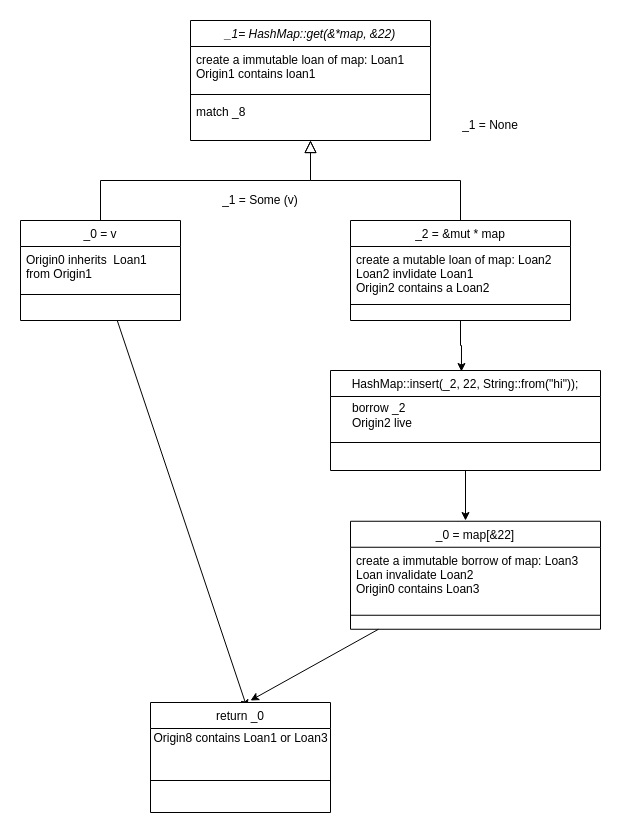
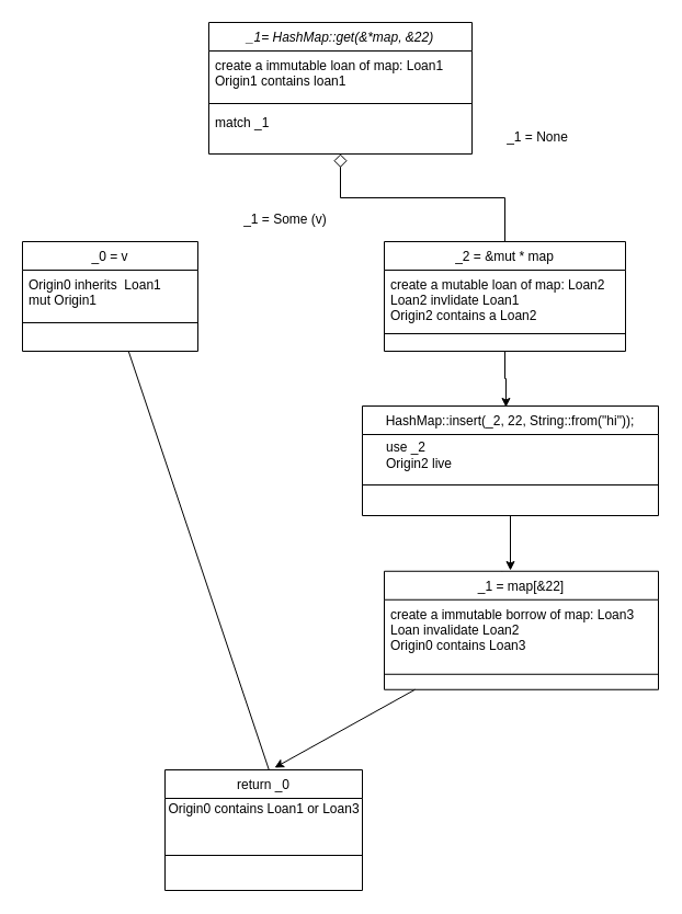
- <mxCell id="5" value="match _8" style="text;align=left;verticalAlign=top;spacingLeft=4;spacingRight=4;overflow=hidden;rotatable=0;points=[[0,0.5],[1,0.5]];portConstraint=eastwest;" parent="2" vertex="1"><mxGeometry y="78" width="240" height="28" as="geometry" /></mxCell>
+ <mxCell id="5" value="match _1" style="text;align=left;verticalAlign=top;spacingLeft=4;spacingRight=4;overflow=hidden;rotatable=0;points=[[0,0.5],[1,0.5]];portConstraint=eastwest;" parent="2" vertex="1"><mxGeometry y="78" width="240" height="28" as="geometry" /></mxCell>
- <mxCell id="10" value="" style="endArrow=block;endSize=10;endFill=0;shadow=0;strokeWidth=1;rounded=0;edgeStyle=elbowEdgeStyle;elbow=vertical;" parent="1" source="7" target="2" edge="1"><mxGeometry width="160" relative="1" as="geometry"><mxPoint x="170" y="103" as="sourcePoint" /><mxPoint x="170" y="103" as="targetPoint" /></mxGeometry></mxCell>
- <mxCell id="15" value="" style="endArrow=block;endSize=10;endFill=0;shadow=0;strokeWidth=1;rounded=0;edgeStyle=elbowEdgeStyle;elbow=vertical;" parent="1" source="12" target="2" edge="1"><mxGeometry width="160" relative="1" as="geometry"><mxPoint x="180" y="273" as="sourcePoint" /><mxPoint x="280" y="171" as="targetPoint" /></mxGeometry></mxCell>
+ <mxCell id="15" value="" style="endArrow=diamond;endSize=10;endFill=0;shadow=0;strokeWidth=1;rounded=0;edgeStyle=elbowEdgeStyle;elbow=vertical;" parent="1" source="12" target="2" edge="1"><mxGeometry width="160" relative="1" as="geometry"><mxPoint x="180" y="273" as="sourcePoint" /><mxPoint x="280" y="171" as="targetPoint" /></mxGeometry></mxCell>
- <mxCell id="8" value="Origin0 inherits  Loan1 &#10;from Origin1" style="text;align=left;verticalAlign=top;spacingLeft=4;spacingRight=4;overflow=hidden;rotatable=0;points=[[0,0.5],[1,0.5]];portConstraint=eastwest;" parent="7" vertex="1"><mxGeometry y="26" width="160" height="44" as="geometry" /></mxCell>
+ <mxCell id="8" value="Origin0 inherits  Loan1 &#10;mut Origin1" style="text;align=left;verticalAlign=top;spacingLeft=4;spacingRight=4;overflow=hidden;rotatable=0;points=[[0,0.5],[1,0.5]];portConstraint=eastwest;" parent="7" vertex="1"><mxGeometry y="26" width="160" height="44" as="geometry" /></mxCell>
- <mxCell id="21" value="&lt;br&gt;&amp;nbsp; &amp;nbsp; &amp;nbsp; borrow _2&lt;br&gt;&amp;nbsp; &amp;nbsp; &amp;nbsp; Origin2 live" style="text;html=1;strokeColor=none;fillColor=none;align=left;verticalAlign=middle;whiteSpace=wrap;rounded=0;" vertex="1" parent="20"><mxGeometry y="26" width="270" height="24" as="geometry" /></mxCell>
+ <mxCell id="21" value="&lt;br&gt;&amp;nbsp; &amp;nbsp; &amp;nbsp; use _2&lt;br&gt;&amp;nbsp; &amp;nbsp; &amp;nbsp; Origin2 live" style="text;html=1;strokeColor=none;fillColor=none;align=left;verticalAlign=middle;whiteSpace=wrap;rounded=0;" vertex="1" parent="20"><mxGeometry y="26" width="270" height="24" as="geometry" /></mxCell>
- <mxCell id="24" value="_0 = map[&amp;22]" style="swimlane;fontStyle=0;align=center;verticalAlign=top;childLayout=stackLayout;horizontal=1;startSize=26;horizontalStack=0;resizeParent=1;resizeLast=0;collapsible=1;marginBottom=0;rounded=0;shadow=0;strokeWidth=1;" vertex="1" parent="1"><mxGeometry x="350" y="520.76" width="250" height="108" as="geometry"><mxRectangle x="340" y="380" width="170" height="26" as="alternateBounds" /></mxGeometry></mxCell>
+ <mxCell id="24" value="_1 = map[&amp;22]" style="swimlane;fontStyle=0;align=center;verticalAlign=top;childLayout=stackLayout;horizontal=1;startSize=26;horizontalStack=0;resizeParent=1;resizeLast=0;collapsible=1;marginBottom=0;rounded=0;shadow=0;strokeWidth=1;" vertex="1" parent="1"><mxGeometry x="350" y="520.76" width="250" height="108" as="geometry"><mxRectangle x="340" y="380" width="170" height="26" as="alternateBounds" /></mxGeometry></mxCell>
- <mxCell id="6" style="edgeStyle=none;rounded=0;orthogonalLoop=1;jettySize=auto;html=1;entryX=0.537;entryY=0.05;entryDx=0;entryDy=0;entryPerimeter=0;" edge="1" parent="1" source="7" target="27"><mxGeometry relative="1" as="geometry" /></mxCell>
+ <mxCell id="6" style="edgeStyle=none;rounded=0;orthogonalLoop=1;jettySize=auto;html=1;entryX=0.537;entryY=0.05;entryDx=0;entryDy=0;entryPerimeter=0;endArrow=none;" edge="1" parent="1" source="7" target="27"><mxGeometry relative="1" as="geometry" /></mxCell>
- <mxCell id="28" value="Origin8 contains Loan1 or Loan3" style="text;html=1;align=center;verticalAlign=middle;resizable=0;points=[];autosize=1;strokeColor=none;fillColor=none;" vertex="1" parent="27"><mxGeometry y="26" width="180" height="20" as="geometry" /></mxCell>
+ <mxCell id="28" value="Origin0 contains Loan1 or Loan3" style="text;html=1;align=center;verticalAlign=middle;resizable=0;points=[];autosize=1;strokeColor=none;fillColor=none;" vertex="1" parent="27"><mxGeometry y="26" width="180" height="20" as="geometry" /></mxCell>
